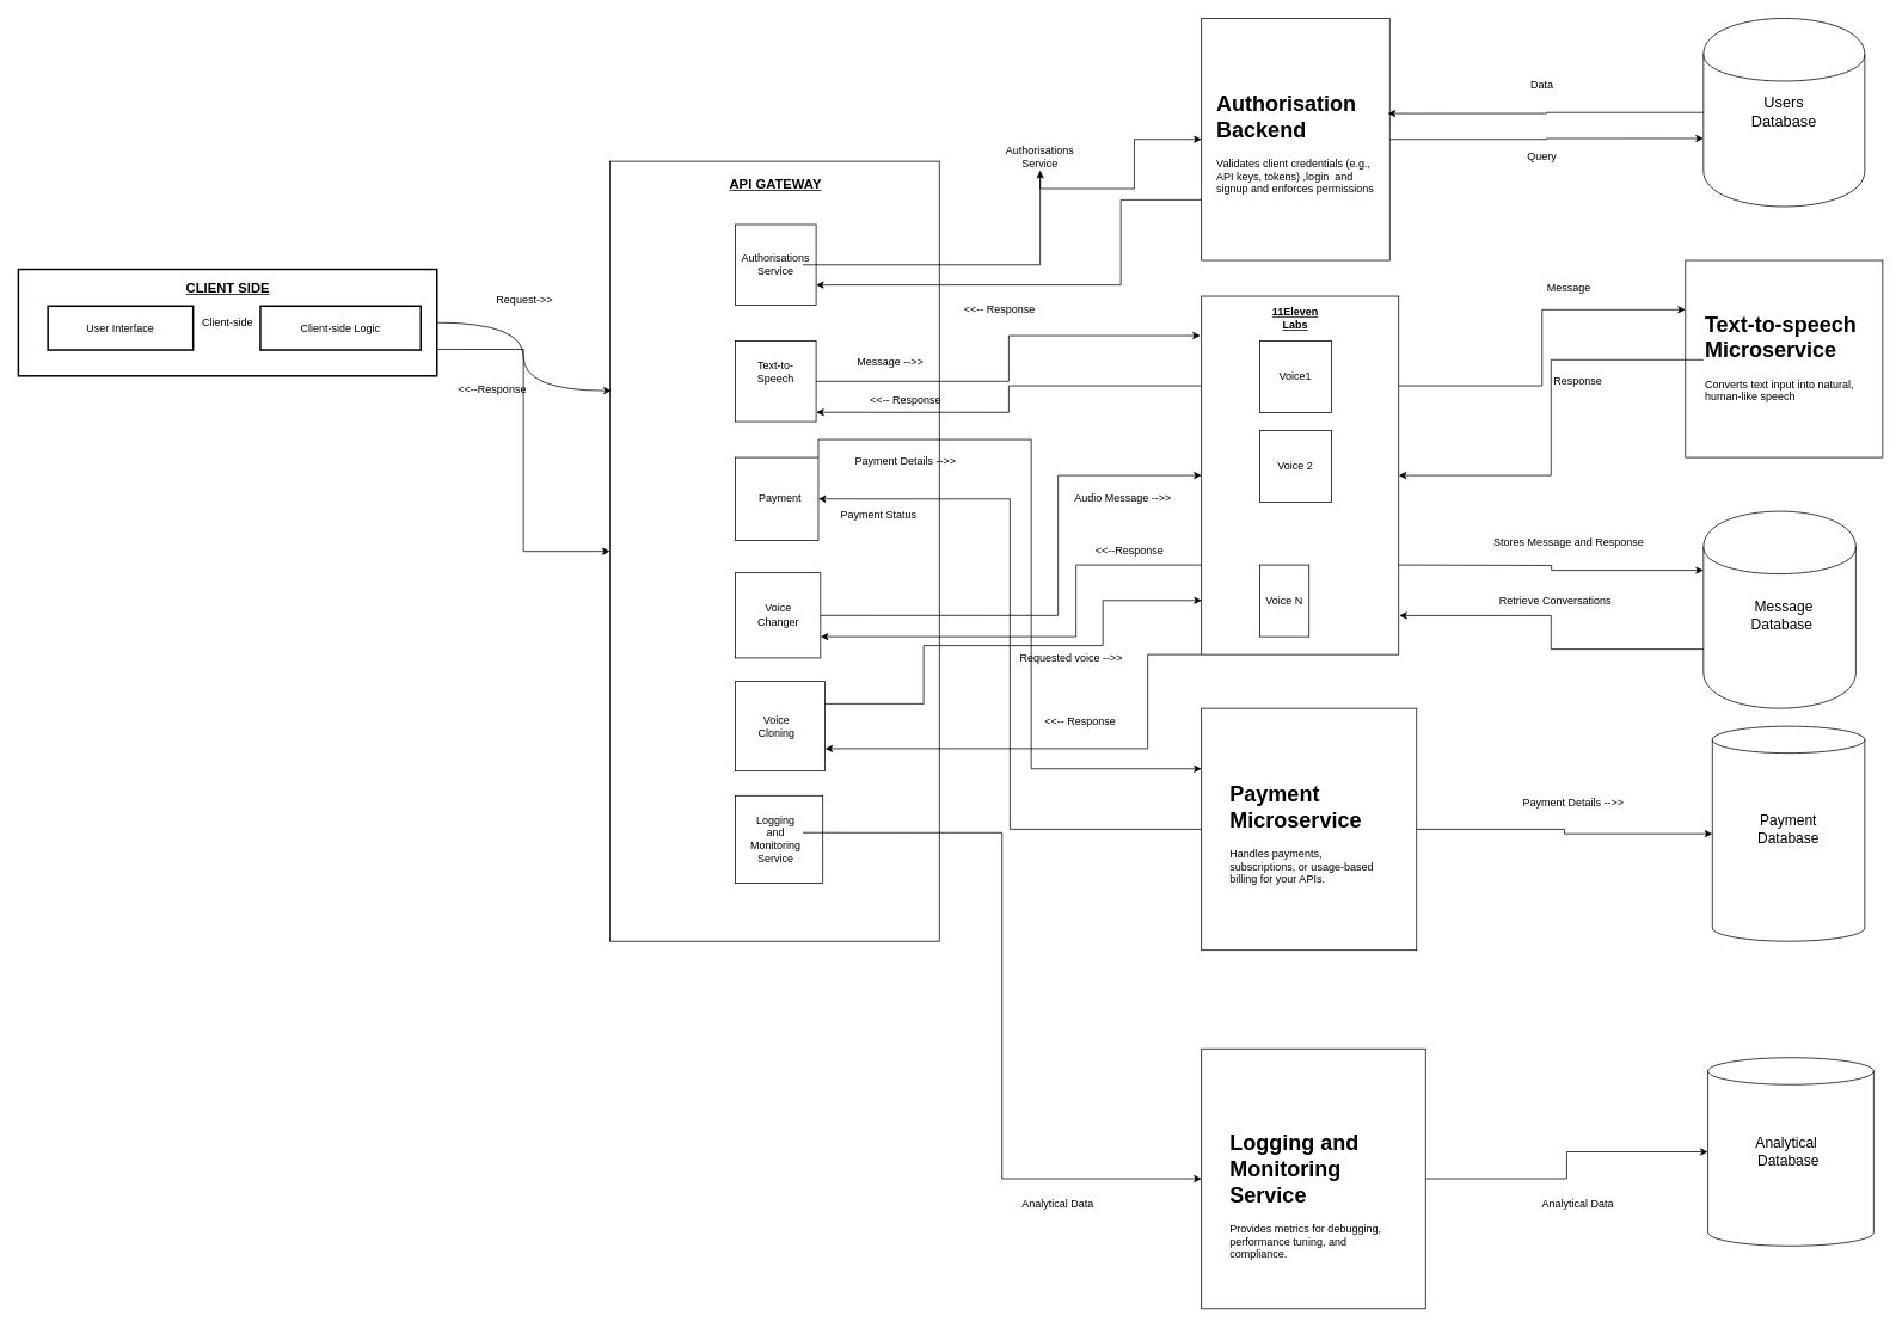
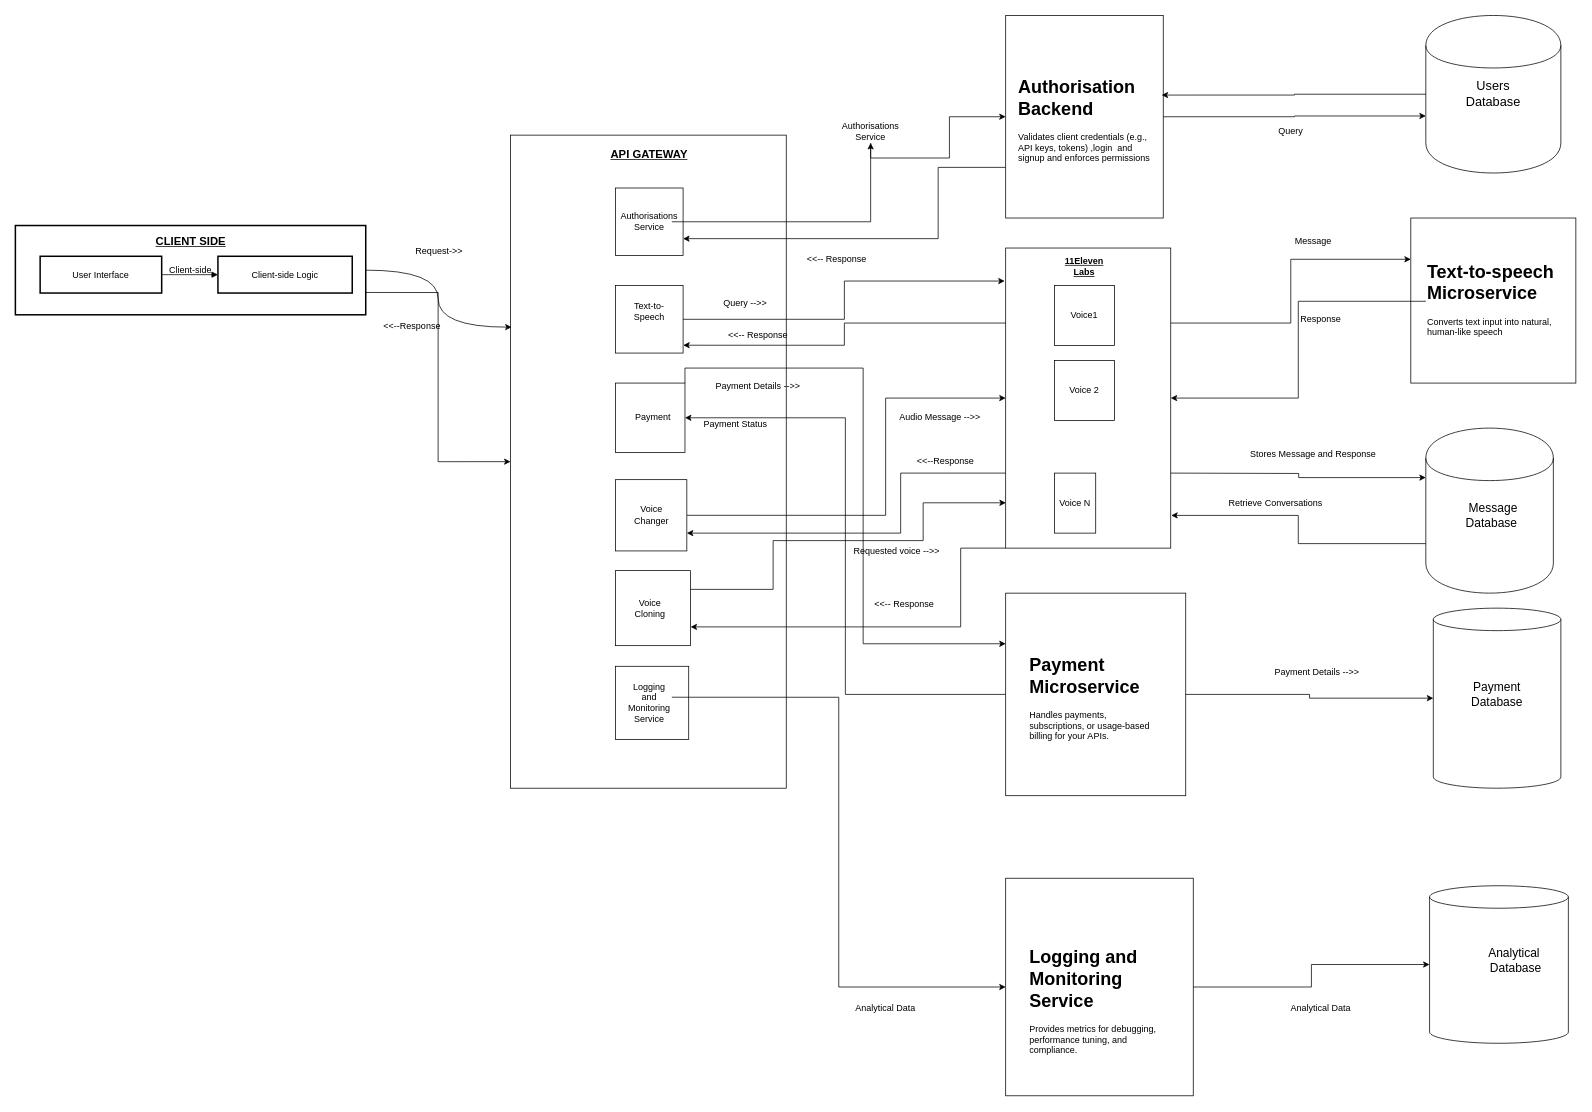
- <mxCell id="45" value="Data" style="text;html=1;align=center;verticalAlign=middle;whiteSpace=wrap;rounded=0;" parent="1" vertex="1"><mxGeometry x="1690" y="80" width="60" height="30" as="geometry" /></mxCell>
+ <mxCell id="6" value="" style="curved=1;startArrow=none;endArrow=block;exitX=1;exitY=0.5;entryX=0;entryY=0.5;" parent="1" source="4" target="5" edge="1"><mxGeometry relative="1" as="geometry"><Array as="points" /></mxGeometry></mxCell>
- <mxCell id="68" value="Message --&amp;gt;&amp;gt;" style="text;html=1;align=center;verticalAlign=middle;whiteSpace=wrap;rounded=0;" parent="1" vertex="1"><mxGeometry x="917.5" y="389" width="150" height="30" as="geometry" /></mxCell>
+ <mxCell id="68" value="Query --&amp;gt;&amp;gt;" style="text;html=1;align=center;verticalAlign=middle;whiteSpace=wrap;rounded=0;" parent="1" vertex="1"><mxGeometry x="917.5" y="389" width="150" height="30" as="geometry" /></mxCell>
- <mxCell id="70" value="Payment Status" style="text;html=1;align=center;verticalAlign=middle;whiteSpace=wrap;rounded=0;" parent="1" vertex="1"><mxGeometry x="930" y="560" width="100" height="30" as="geometry" /></mxCell>
+ <mxCell id="70" value="Payment Status" style="text;html=1;align=center;verticalAlign=middle;whiteSpace=wrap;rounded=0;" parent="1" vertex="1"><mxGeometry x="930" y="550" width="100" height="30" as="geometry" /></mxCell>
- <mxCell id="53" value="Retrieve Conversations" style="text;html=1;align=center;verticalAlign=middle;whiteSpace=wrap;rounded=0;" parent="1" vertex="1"><mxGeometry x="1660" y="655" width="150" height="30" as="geometry" /></mxCell>
+ <mxCell id="53" value="Retrieve Conversations" style="text;html=1;align=center;verticalAlign=middle;whiteSpace=wrap;rounded=0;" parent="1" vertex="1"><mxGeometry x="1625" y="655" width="150" height="30" as="geometry" /></mxCell>
- <mxCell id="72" value="&lt;font style=&quot;font-size: 16px;&quot;&gt;Analytical&amp;nbsp;&lt;/font&gt;&lt;div&gt;&lt;font style=&quot;font-size: 16px;&quot;&gt;Database&lt;/font&gt;&lt;/div&gt;" style="text;html=1;align=center;verticalAlign=middle;whiteSpace=wrap;rounded=0;" parent="1" vertex="1"><mxGeometry x="1965" y="1270" width="60" height="30" as="geometry" /></mxCell>
+ <mxCell id="72" value="&lt;font style=&quot;font-size: 16px;&quot;&gt;Analytical&amp;nbsp;&lt;/font&gt;&lt;div&gt;&lt;font style=&quot;font-size: 16px;&quot;&gt;Database&lt;/font&gt;&lt;/div&gt;" style="text;html=1;align=center;verticalAlign=middle;whiteSpace=wrap;rounded=0;" parent="1" vertex="1"><mxGeometry x="1990" y="1265" width="60" height="30" as="geometry" /></mxCell>
